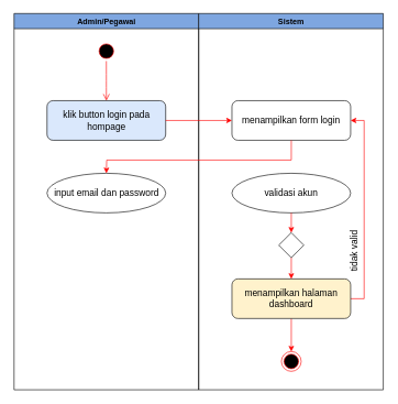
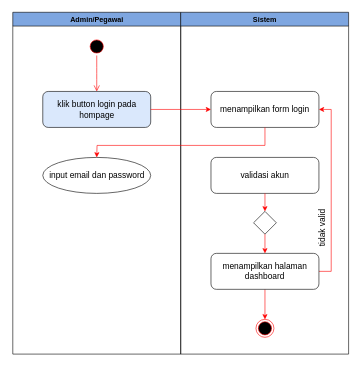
- <mxCell id="9" value="validasi akun" style="ellipse;whiteSpace=wrap;html=1;fontSize=14;startSize=26;" vertex="1" parent="7"><mxGeometry x="50.5" y="242" width="180" height="60" as="geometry" /></mxCell>
+ <mxCell id="9" value="validasi akun" style="rounded=1;whiteSpace=wrap;html=1;fontSize=14;startSize=26;" vertex="1" parent="7"><mxGeometry x="50.5" y="242" width="180" height="60" as="geometry" /></mxCell>
- <mxCell id="12" value="menampilkan halaman dashboard" style="rounded=1;whiteSpace=wrap;html=1;fontSize=14;startSize=26;fillColor=#fff2cc;" vertex="1" parent="7"><mxGeometry x="50.5" y="402" width="180" height="60" as="geometry" /></mxCell>
+ <mxCell id="12" value="menampilkan halaman dashboard" style="rounded=1;whiteSpace=wrap;html=1;fontSize=14;startSize=26;" vertex="1" parent="7"><mxGeometry x="50.5" y="402" width="180" height="60" as="geometry" /></mxCell>
